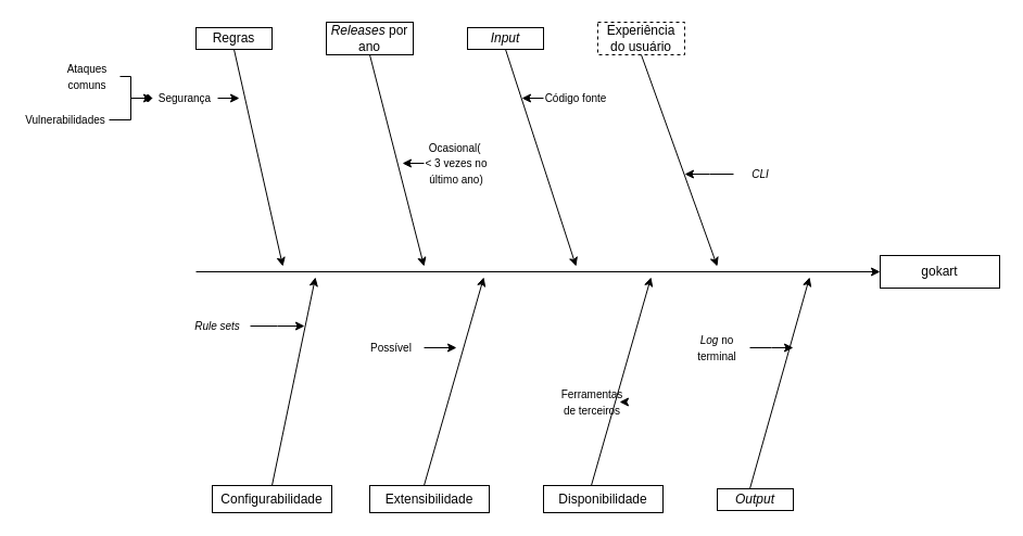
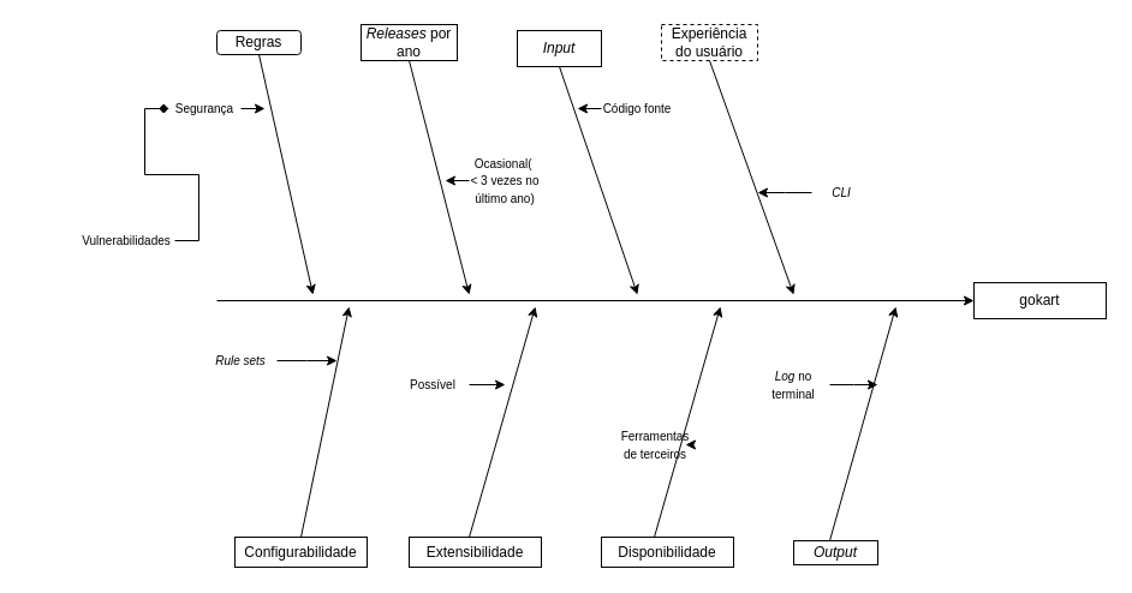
- <mxCell id="4" value="Regras" style="rounded=0;whiteSpace=wrap;html=1;" parent="1" vertex="1"><mxGeometry x="180" y="25" width="70" height="20" as="geometry" /></mxCell>
+ <mxCell id="4" value="Regras" style="whiteSpace=wrap;html=1;rounded=1;" parent="1" vertex="1"><mxGeometry x="180" y="25" width="70" height="20" as="geometry" /></mxCell>
- <mxCell id="6" value="&lt;i&gt;Input&lt;/i&gt;" style="rounded=0;whiteSpace=wrap;html=1;" parent="1" vertex="1"><mxGeometry x="430" y="25" width="70" height="20" as="geometry" /></mxCell>
+ <mxCell id="6" value="&lt;i&gt;Input&lt;/i&gt;" style="rounded=0;whiteSpace=wrap;html=1;" parent="1" vertex="1"><mxGeometry x="430" y="25" width="70" height="30" as="geometry" /></mxCell>
- <mxCell id="37" value="&lt;font style=&quot;font-size: 10px;&quot;&gt;Ataques comuns&lt;/font&gt;" style="text;html=1;strokeColor=none;fillColor=none;align=center;verticalAlign=middle;whiteSpace=wrap;rounded=0;" parent="1" vertex="1"><mxGeometry x="50" y="55" width="60" height="30" as="geometry" /></mxCell>
- <mxCell id="36" style="edgeStyle=orthogonalEdgeStyle;rounded=0;orthogonalLoop=1;jettySize=auto;html=1;exitX=1;exitY=0.5;exitDx=0;exitDy=0;entryX=0;entryY=0.5;entryDx=0;entryDy=0;" parent="1" source="37" target="21" edge="1"><mxGeometry relative="1" as="geometry"><Array as="points"><mxPoint x="120" y="70" /><mxPoint x="120" y="90" /></Array></mxGeometry></mxCell>
- <mxCell id="39" value="&lt;font style=&quot;font-size: 10px;&quot;&gt;Vulnerabilidades&lt;/font&gt;" style="text;html=1;strokeColor=none;fillColor=none;align=center;verticalAlign=middle;whiteSpace=wrap;rounded=0;" parent="1" vertex="1"><mxGeometry x="20" y="95" width="80" height="30" as="geometry" /></mxCell>
+ <mxCell id="39" value="&lt;font style=&quot;font-size: 10px;&quot;&gt;Vulnerabilidades&lt;/font&gt;" style="text;html=1;strokeColor=none;fillColor=none;align=center;verticalAlign=middle;whiteSpace=wrap;rounded=0;" parent="1" vertex="1"><mxGeometry x="65" y="185" width="80" height="30" as="geometry" /></mxCell>
